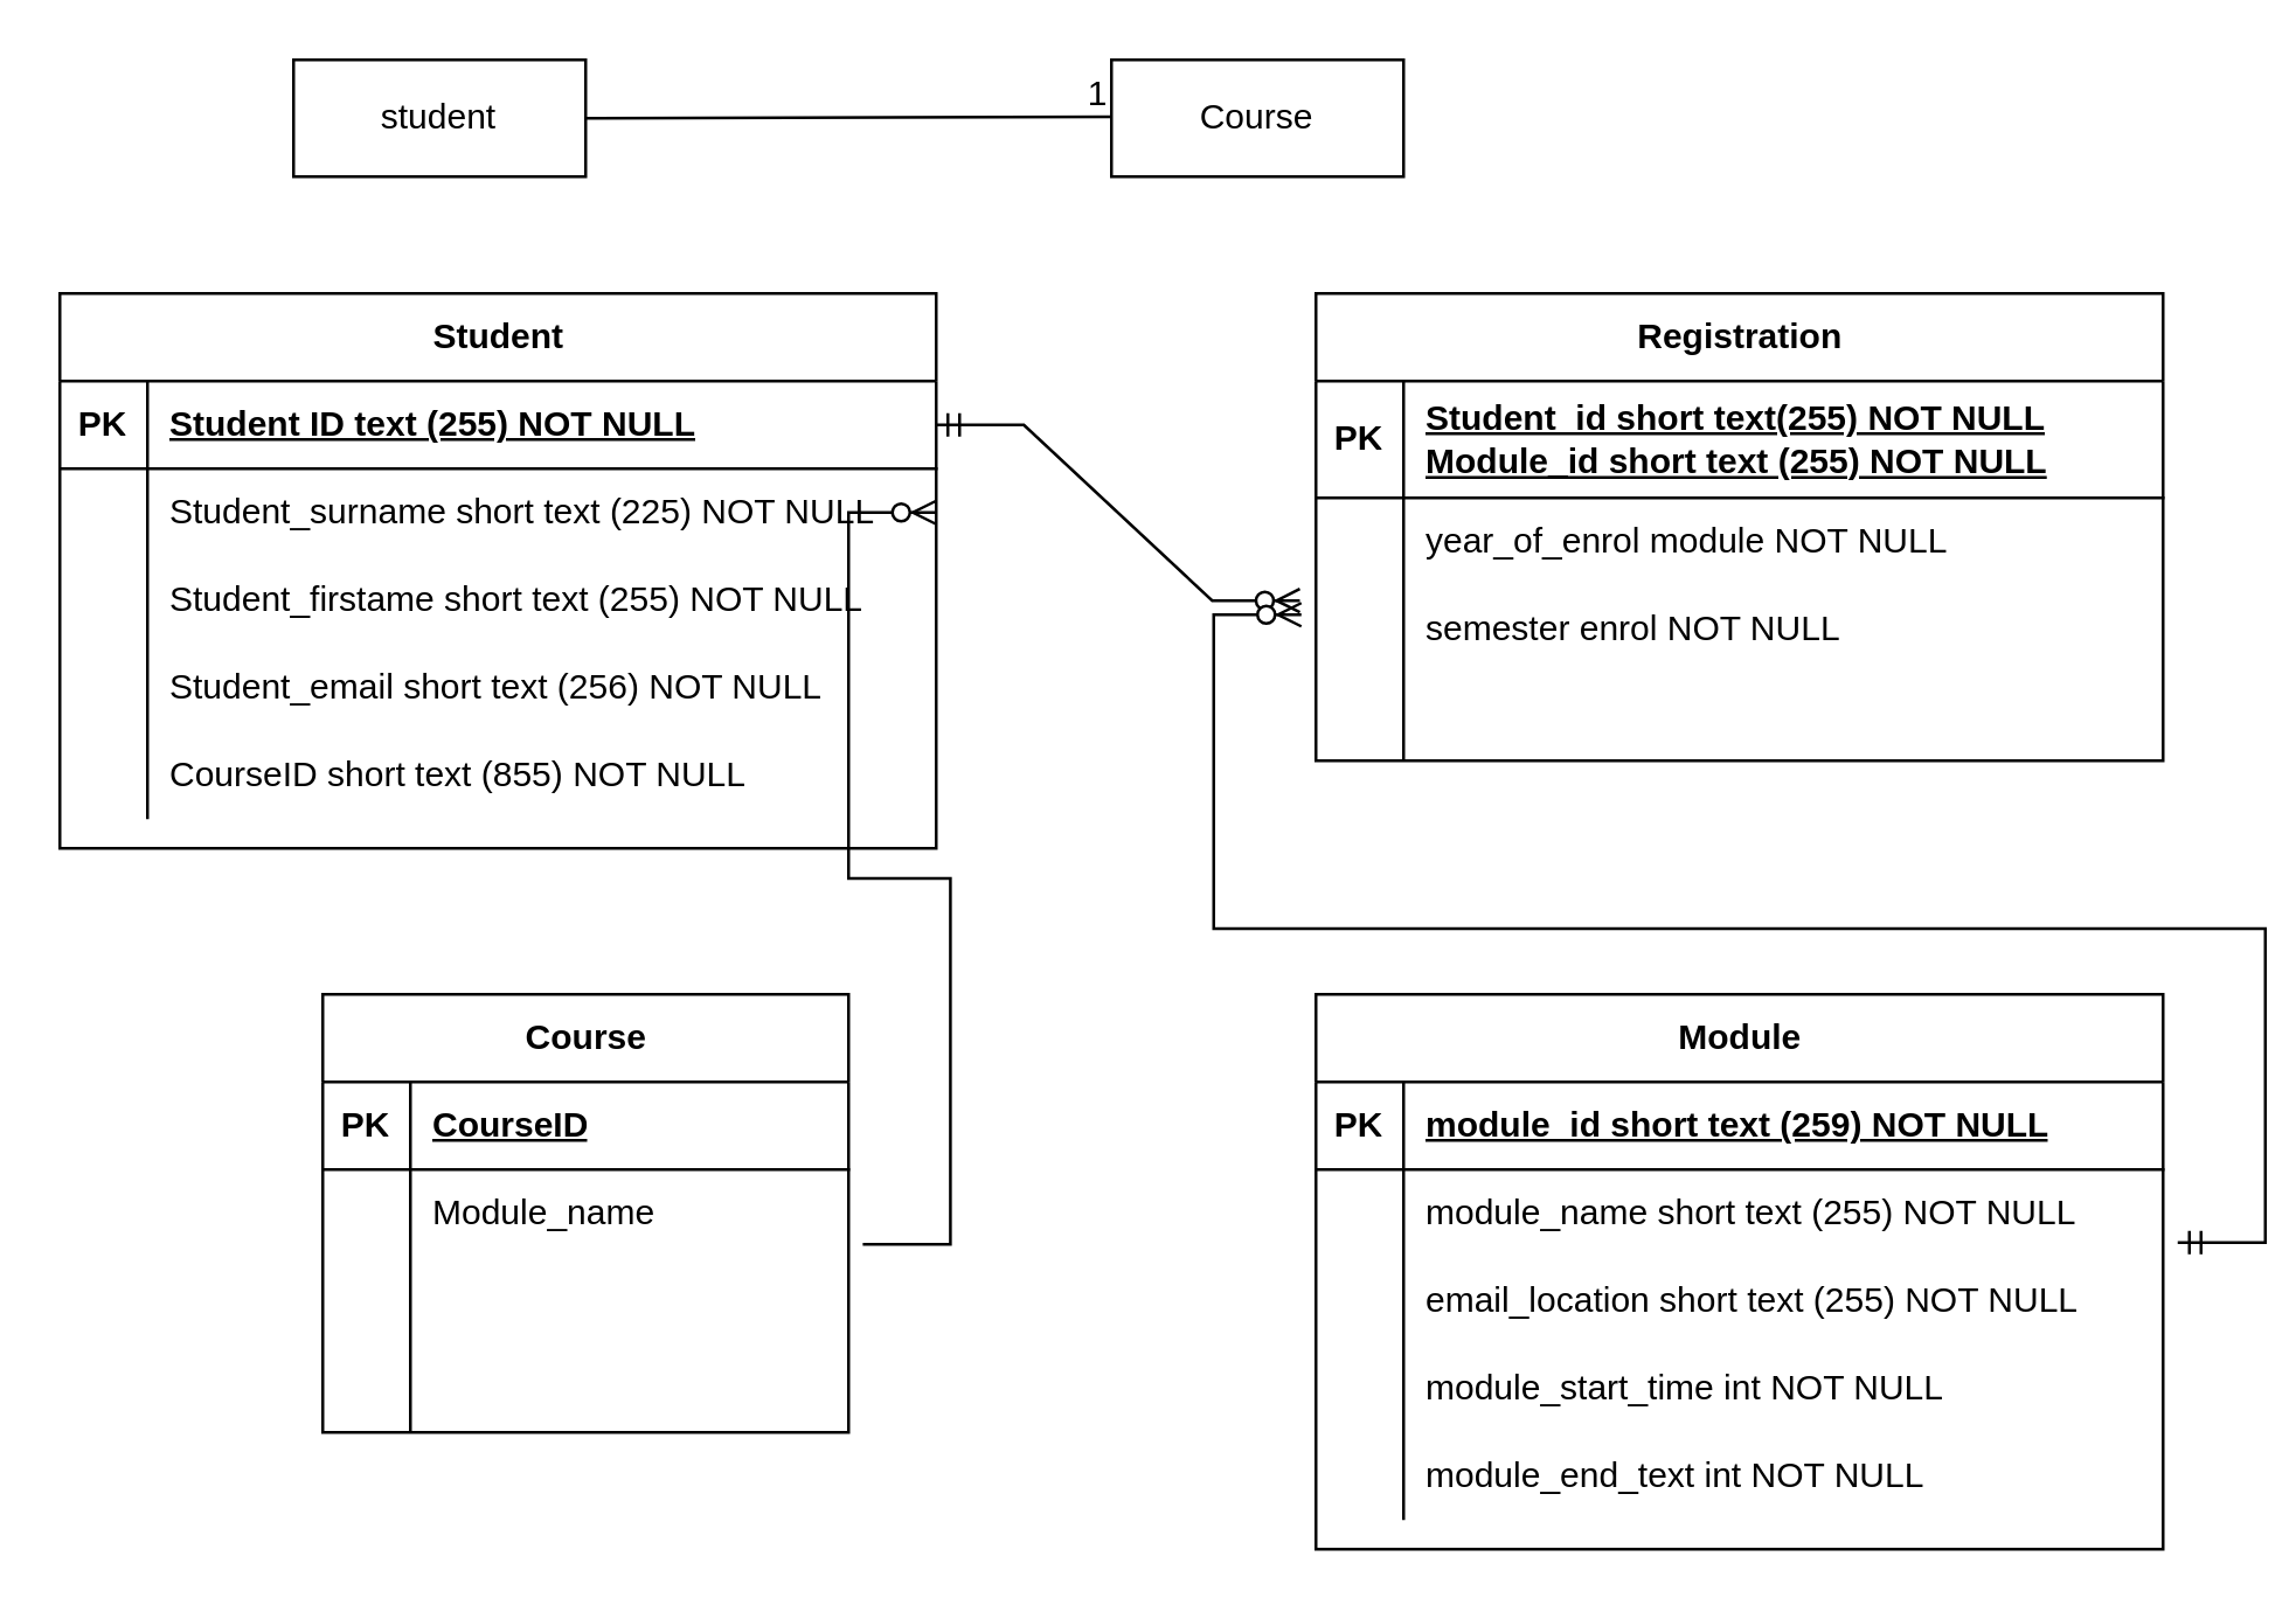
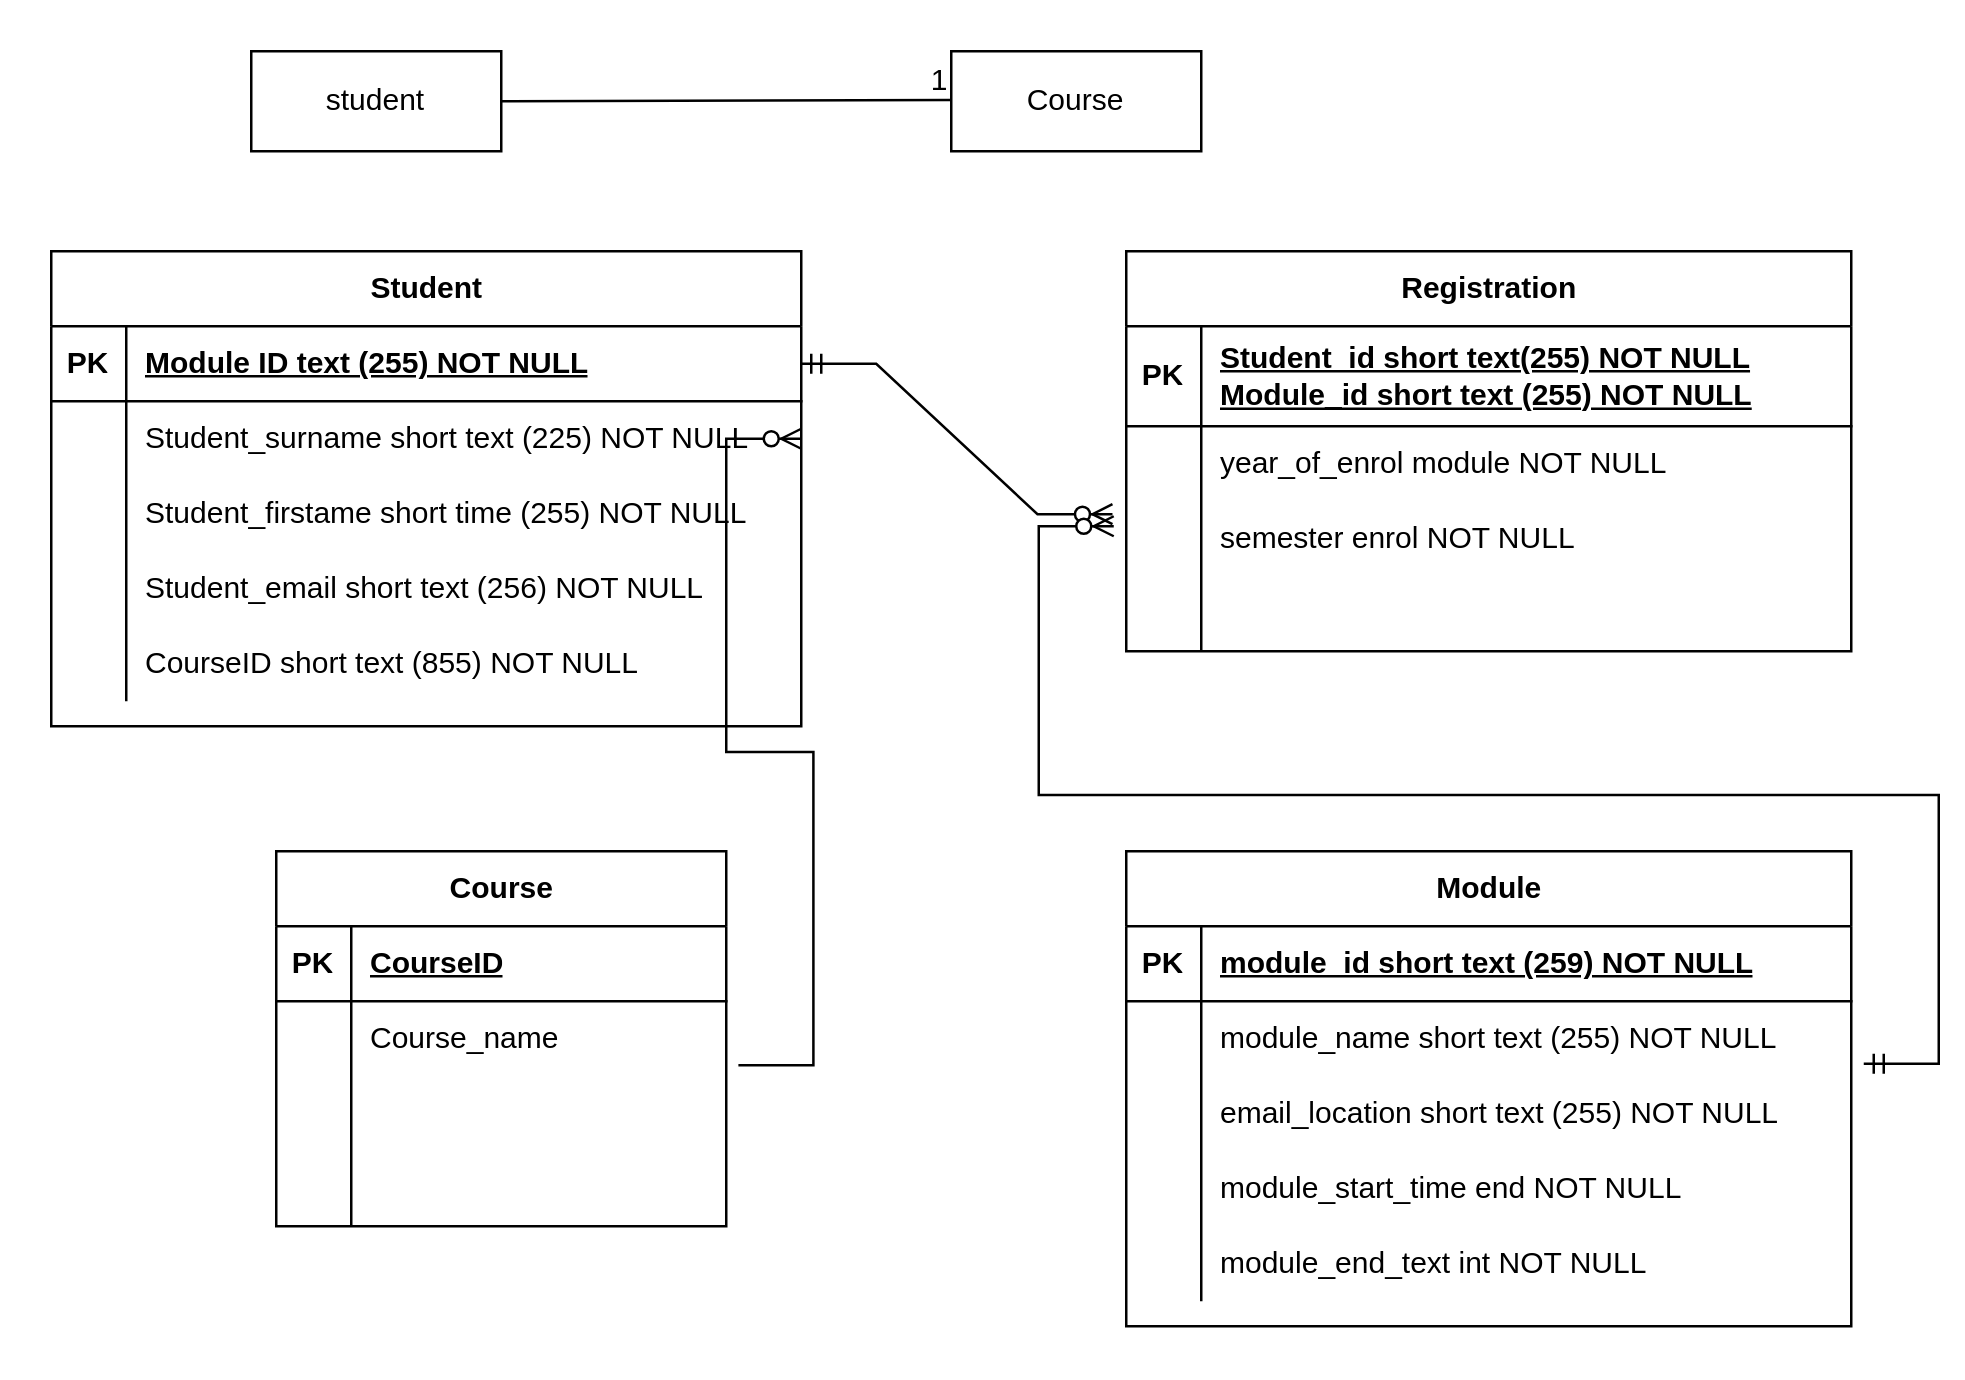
- <mxCell id="9" value="Student ID text (255) NOT NULL" style="shape=partialRectangle;connectable=0;fillColor=none;top=0;left=0;bottom=0;right=0;align=left;spacingLeft=6;fontStyle=5;overflow=hidden;whiteSpace=wrap;html=1;" vertex="1" parent="7"><mxGeometry x="30" width="270" height="30" as="geometry"><mxRectangle width="270" height="30" as="alternateBounds" /></mxGeometry></mxCell>
+ <mxCell id="9" value="Module ID text (255) NOT NULL" style="shape=partialRectangle;connectable=0;fillColor=none;top=0;left=0;bottom=0;right=0;align=left;spacingLeft=6;fontStyle=5;overflow=hidden;whiteSpace=wrap;html=1;" vertex="1" parent="7"><mxGeometry x="30" width="270" height="30" as="geometry"><mxRectangle width="270" height="30" as="alternateBounds" /></mxGeometry></mxCell>
- <mxCell id="15" value="Student_firstame short text (255) NOT NULL" style="shape=partialRectangle;connectable=0;fillColor=none;top=0;left=0;bottom=0;right=0;align=left;spacingLeft=6;overflow=hidden;whiteSpace=wrap;html=1;" vertex="1" parent="13"><mxGeometry x="30" width="270" height="30" as="geometry"><mxRectangle width="270" height="30" as="alternateBounds" /></mxGeometry></mxCell>
+ <mxCell id="15" value="Student_firstame short time (255) NOT NULL" style="shape=partialRectangle;connectable=0;fillColor=none;top=0;left=0;bottom=0;right=0;align=left;spacingLeft=6;overflow=hidden;whiteSpace=wrap;html=1;" vertex="1" parent="13"><mxGeometry x="30" width="270" height="30" as="geometry"><mxRectangle width="270" height="30" as="alternateBounds" /></mxGeometry></mxCell>
- <mxCell id="28" value="Module_name" style="shape=partialRectangle;connectable=0;fillColor=none;top=0;left=0;bottom=0;right=0;align=left;spacingLeft=6;overflow=hidden;whiteSpace=wrap;html=1;" vertex="1" parent="26"><mxGeometry x="30" width="150" height="30" as="geometry"><mxRectangle width="150" height="30" as="alternateBounds" /></mxGeometry></mxCell>
+ <mxCell id="28" value="Course_name" style="shape=partialRectangle;connectable=0;fillColor=none;top=0;left=0;bottom=0;right=0;align=left;spacingLeft=6;overflow=hidden;whiteSpace=wrap;html=1;" vertex="1" parent="26"><mxGeometry x="30" width="150" height="30" as="geometry"><mxRectangle width="150" height="30" as="alternateBounds" /></mxGeometry></mxCell>
- <mxCell id="61" value="module_start_time int NOT NULL" style="shape=partialRectangle;connectable=0;fillColor=none;top=0;left=0;bottom=0;right=0;align=left;spacingLeft=6;overflow=hidden;whiteSpace=wrap;html=1;" vertex="1" parent="59"><mxGeometry x="30" width="260" height="30" as="geometry"><mxRectangle width="260" height="30" as="alternateBounds" /></mxGeometry></mxCell>
+ <mxCell id="61" value="module_start_time end NOT NULL" style="shape=partialRectangle;connectable=0;fillColor=none;top=0;left=0;bottom=0;right=0;align=left;spacingLeft=6;overflow=hidden;whiteSpace=wrap;html=1;" vertex="1" parent="59"><mxGeometry x="30" width="260" height="30" as="geometry"><mxRectangle width="260" height="30" as="alternateBounds" /></mxGeometry></mxCell>
